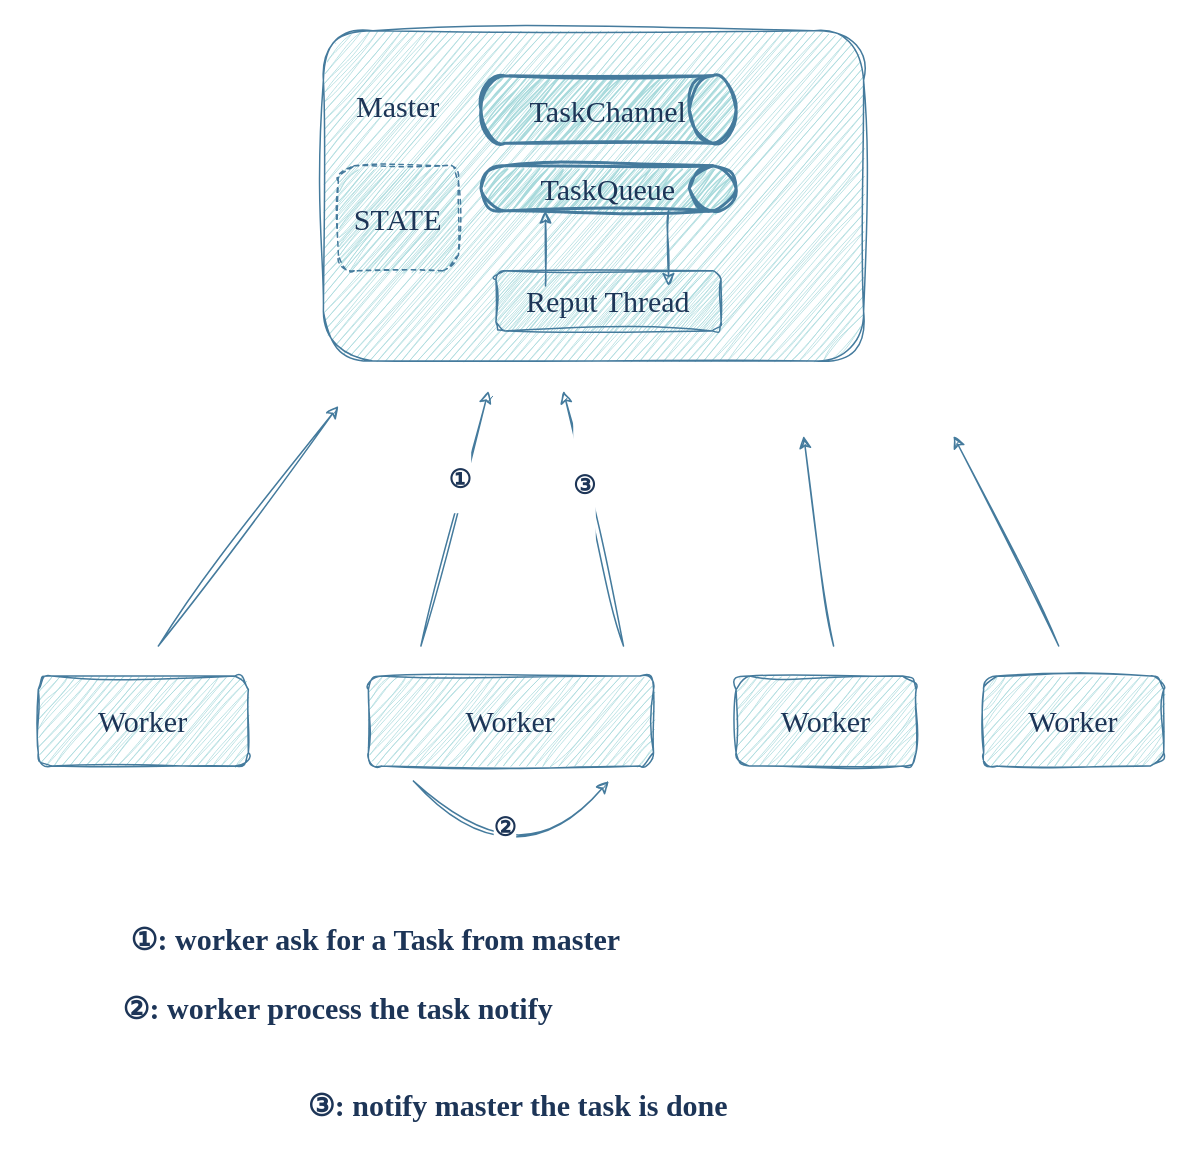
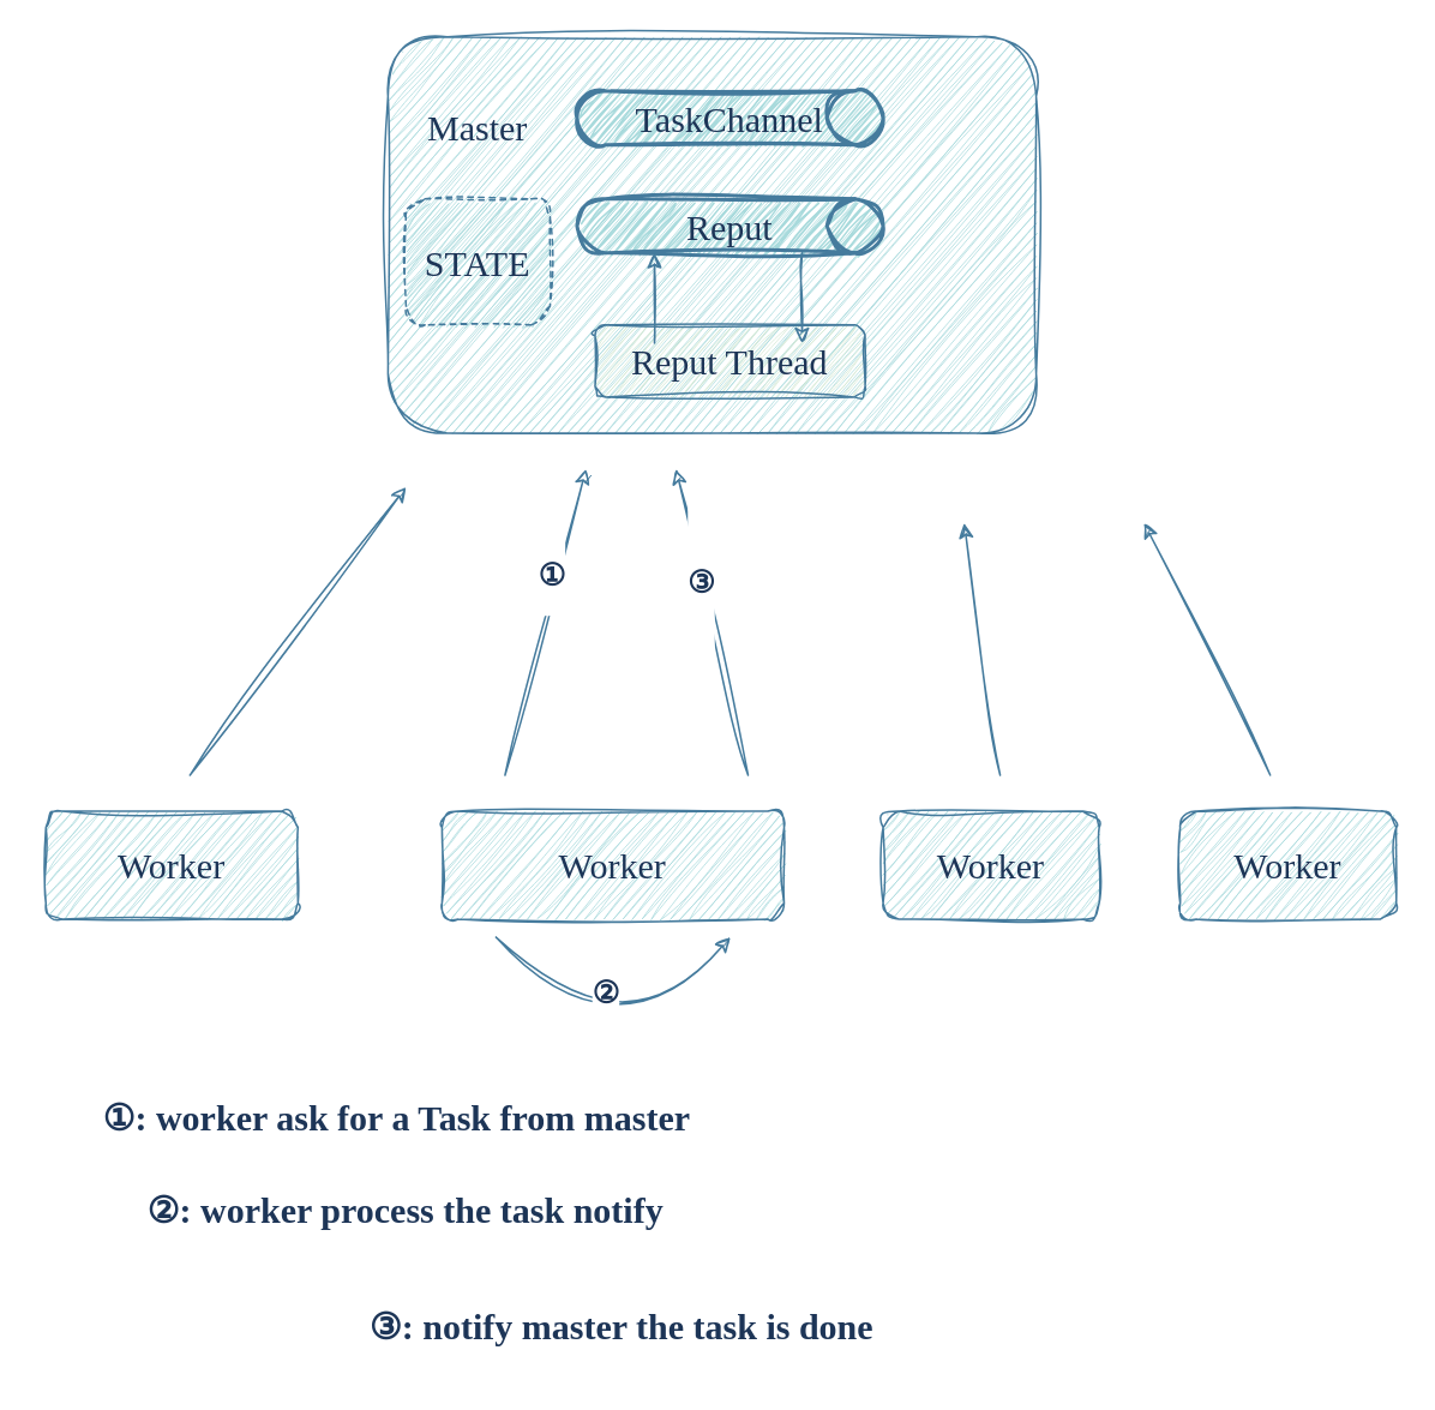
- <mxCell id="8" value="TaskChannel" style="strokeWidth=2;html=1;shape=mxgraph.flowchart.direct_data;whiteSpace=wrap;sketch=1;hachureGap=4;jiggle=2;curveFitting=1;strokeColor=#457B9D;fontFamily=Architects Daughter;fontSource=https%3A%2F%2Ffonts.googleapis.com%2Fcss%3Ffamily%3DArchitects%2BDaughter;fontSize=20;fontColor=#1D3557;fillColor=#A8DADC;" vertex="1" parent="1"><mxGeometry x="320" y="50" width="170" height="45" as="geometry" /></mxCell>
+ <mxCell id="8" value="TaskChannel" style="strokeWidth=2;html=1;shape=mxgraph.flowchart.direct_data;whiteSpace=wrap;sketch=1;hachureGap=4;jiggle=2;curveFitting=1;strokeColor=#457B9D;fontFamily=Architects Daughter;fontSource=https%3A%2F%2Ffonts.googleapis.com%2Fcss%3Ffamily%3DArchitects%2BDaughter;fontSize=20;fontColor=#1D3557;fillColor=#A8DADC;" vertex="1" parent="1"><mxGeometry x="320" y="50" width="170" height="30" as="geometry" /></mxCell>
- <mxCell id="9" value="TaskQueue" style="strokeWidth=2;html=1;shape=mxgraph.flowchart.direct_data;whiteSpace=wrap;sketch=1;hachureGap=4;jiggle=2;curveFitting=1;strokeColor=#457B9D;fontFamily=Architects Daughter;fontSource=https%3A%2F%2Ffonts.googleapis.com%2Fcss%3Ffamily%3DArchitects%2BDaughter;fontSize=20;fontColor=#1D3557;fillColor=#A8DADC;" vertex="1" parent="1"><mxGeometry x="320" y="110" width="170" height="30" as="geometry" /></mxCell>
+ <mxCell id="9" value="Reput" style="strokeWidth=2;html=1;shape=mxgraph.flowchart.direct_data;whiteSpace=wrap;sketch=1;hachureGap=4;jiggle=2;curveFitting=1;strokeColor=#457B9D;fontFamily=Architects Daughter;fontSource=https%3A%2F%2Ffonts.googleapis.com%2Fcss%3Ffamily%3DArchitects%2BDaughter;fontSize=20;fontColor=#1D3557;fillColor=#A8DADC;" vertex="1" parent="1"><mxGeometry x="320" y="110" width="170" height="30" as="geometry" /></mxCell>
- <mxCell id="10" value="Reput Thread" style="rounded=1;whiteSpace=wrap;html=1;sketch=1;hachureGap=4;jiggle=2;curveFitting=1;strokeColor=#457B9D;fontFamily=Architects Daughter;fontSource=https%3A%2F%2Ffonts.googleapis.com%2Fcss%3Ffamily%3DArchitects%2BDaughter;fontSize=20;fontColor=#1D3557;fillColor=#A8DADC;" vertex="1" parent="1"><mxGeometry x="330" y="180" width="150" height="40" as="geometry" /></mxCell>
+ <mxCell id="10" value="Reput Thread" style="rounded=1;whiteSpace=wrap;html=1;sketch=1;hachureGap=4;jiggle=2;curveFitting=1;strokeColor=#457B9D;fontFamily=Architects Daughter;fontSource=https%3A%2F%2Ffonts.googleapis.com%2Fcss%3Ffamily%3DArchitects%2BDaughter;fontSize=20;fontColor=#1D3557;fillColor=#d5e8d4;" vertex="1" parent="1"><mxGeometry x="330" y="180" width="150" height="40" as="geometry" /></mxCell>
- <mxCell id="23" value="&lt;h1 style=&quot;text-align: justify; font-size: 39px;&quot;&gt;&lt;font style=&quot;font-size: 20px;&quot;&gt;①: worker ask for a Task from master&lt;/font&gt;&lt;/h1&gt;" style="text;html=1;strokeColor=none;fillColor=none;align=left;verticalAlign=middle;whiteSpace=wrap;rounded=0;fontSize=20;fontFamily=Architects Daughter;fontColor=#1D3557;" vertex="1" parent="1"><mxGeometry x="85" y="605" width="460" height="30" as="geometry" /></mxCell>
+ <mxCell id="23" value="&lt;h1 style=&quot;text-align: justify; font-size: 39px;&quot;&gt;&lt;font style=&quot;font-size: 20px;&quot;&gt;①: worker ask for a Task from master&lt;/font&gt;&lt;/h1&gt;" style="text;html=1;strokeColor=none;fillColor=none;align=left;verticalAlign=middle;whiteSpace=wrap;rounded=0;fontSize=20;fontFamily=Architects Daughter;fontColor=#1D3557;" vertex="1" parent="1"><mxGeometry x="55" y="600" width="460" height="30" as="geometry" /></mxCell>
